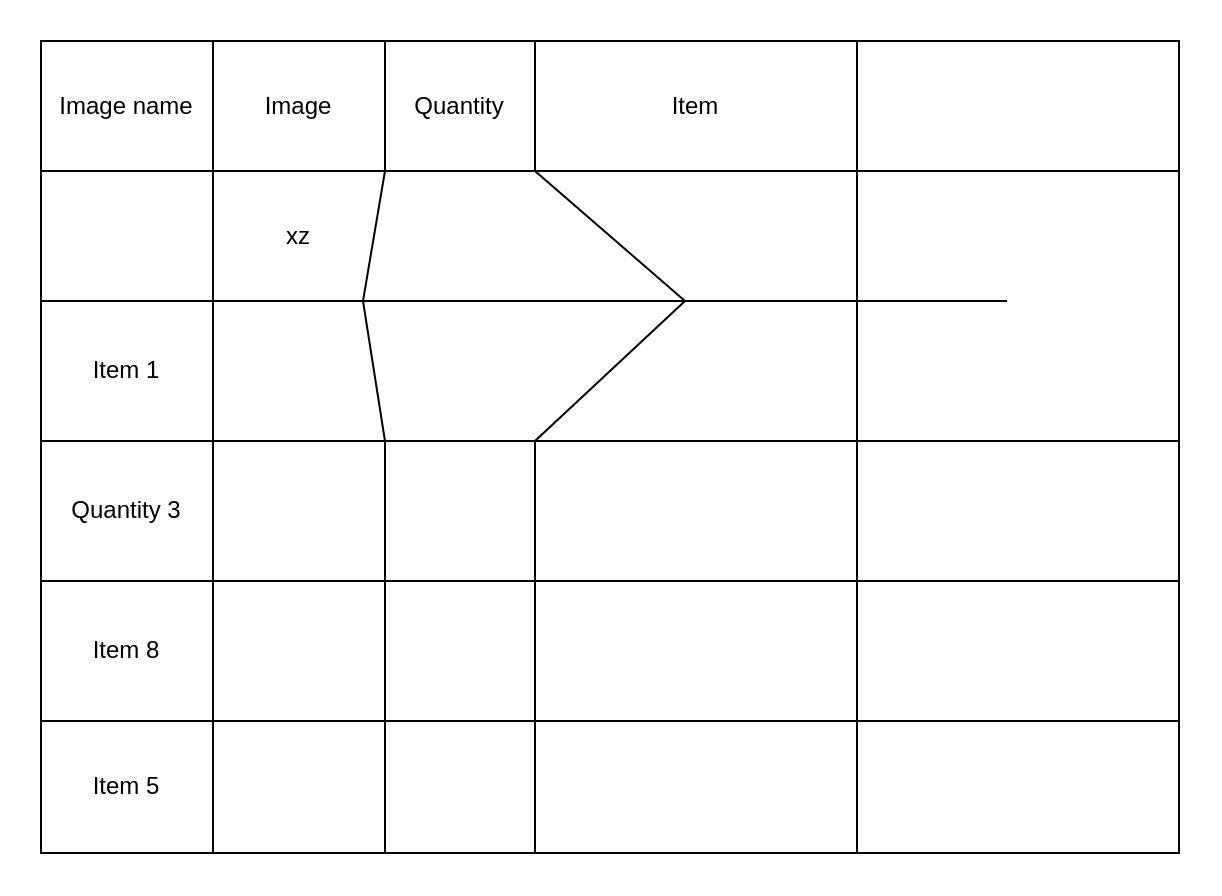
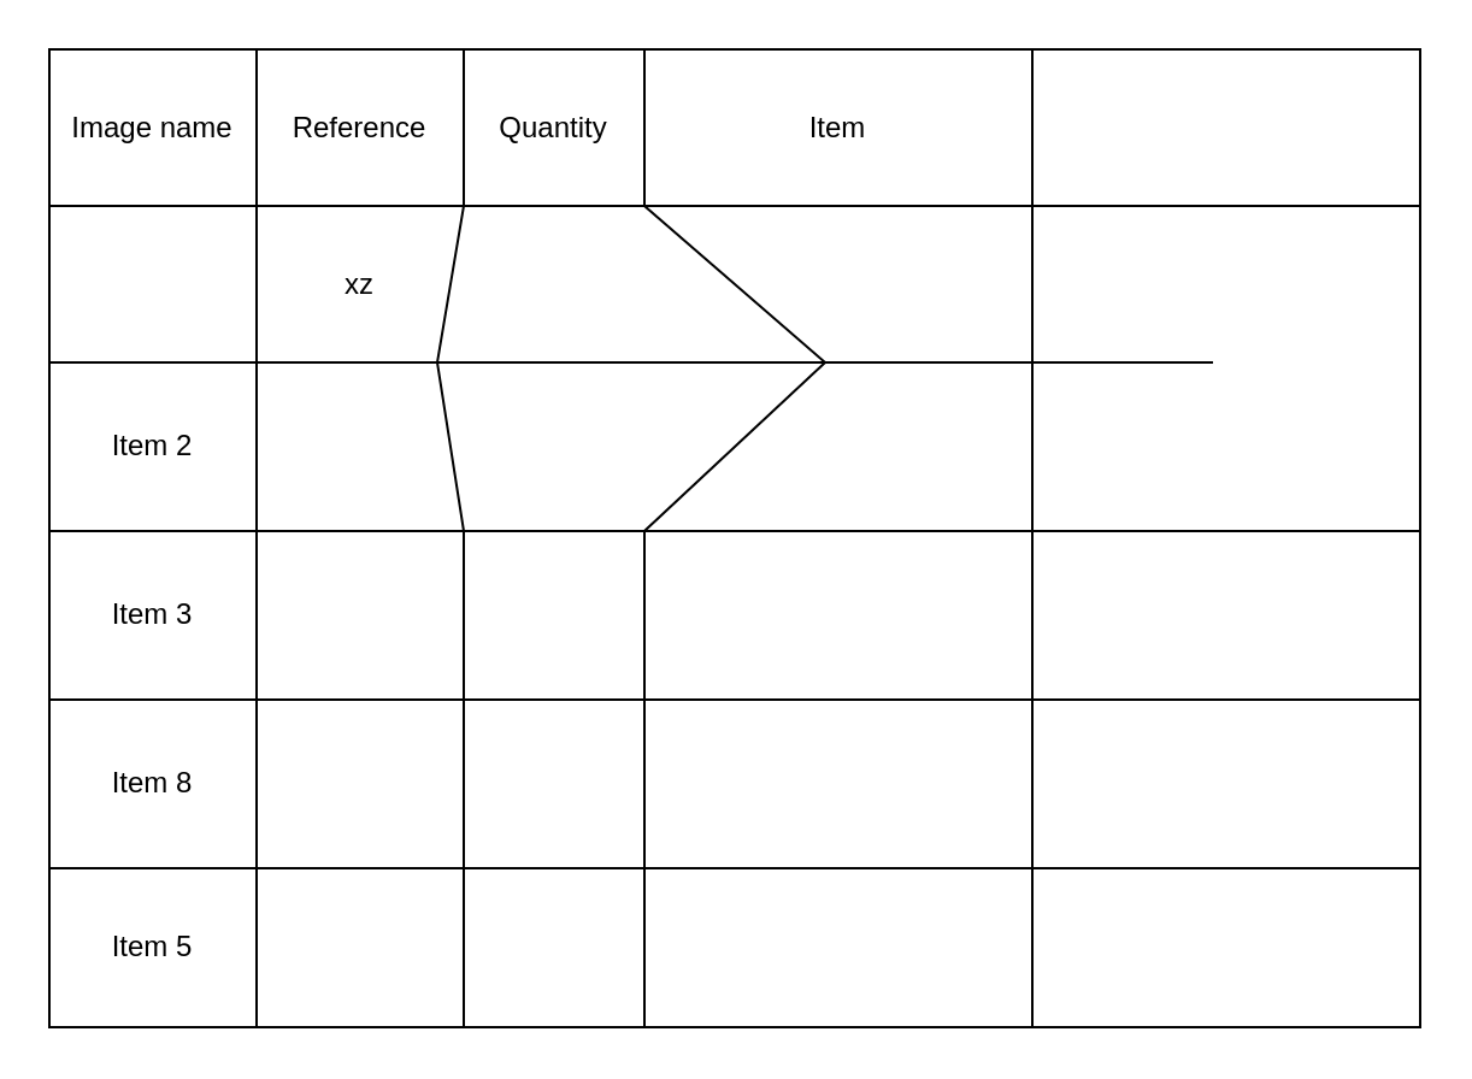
- <mxCell id="5" value="Image" style="shape=partialRectangle;html=1;whiteSpace=wrap;connectable=0;overflow=hidden;fillColor=none;top=0;left=0;bottom=0;right=0;" parent="3" vertex="1"><mxGeometry x="86" width="86" height="65" as="geometry" /></mxCell>
+ <mxCell id="5" value="Reference" style="shape=partialRectangle;html=1;whiteSpace=wrap;connectable=0;overflow=hidden;fillColor=none;top=0;left=0;bottom=0;right=0;" parent="3" vertex="1"><mxGeometry x="86" width="86" height="65" as="geometry" /></mxCell>
- <mxCell id="15" value="Item 1" style="shape=partialRectangle;html=1;whiteSpace=wrap;connectable=0;overflow=hidden;fillColor=none;top=0;left=0;bottom=0;right=0;" parent="14" vertex="1"><mxGeometry width="86" height="70" as="geometry" /></mxCell>
+ <mxCell id="15" value="Item 2" style="shape=partialRectangle;html=1;whiteSpace=wrap;connectable=0;overflow=hidden;fillColor=none;top=0;left=0;bottom=0;right=0;" parent="14" vertex="1"><mxGeometry width="86" height="70" as="geometry" /></mxCell>
- <mxCell id="21" value="Quantity 3" style="shape=partialRectangle;html=1;whiteSpace=wrap;connectable=0;overflow=hidden;fillColor=none;top=0;left=0;bottom=0;right=0;" parent="20" vertex="1"><mxGeometry width="86" height="70" as="geometry" /></mxCell>
+ <mxCell id="21" value="Item 3" style="shape=partialRectangle;html=1;whiteSpace=wrap;connectable=0;overflow=hidden;fillColor=none;top=0;left=0;bottom=0;right=0;" parent="20" vertex="1"><mxGeometry width="86" height="70" as="geometry" /></mxCell>
